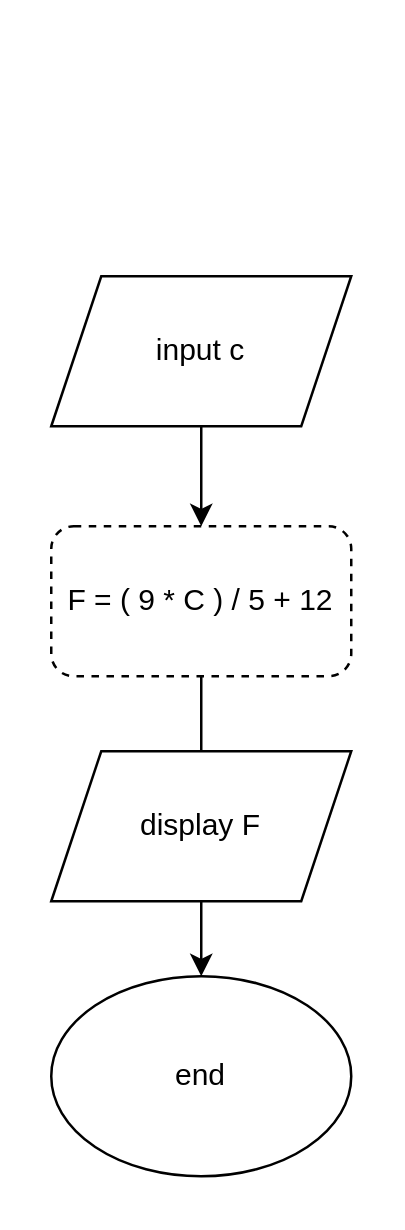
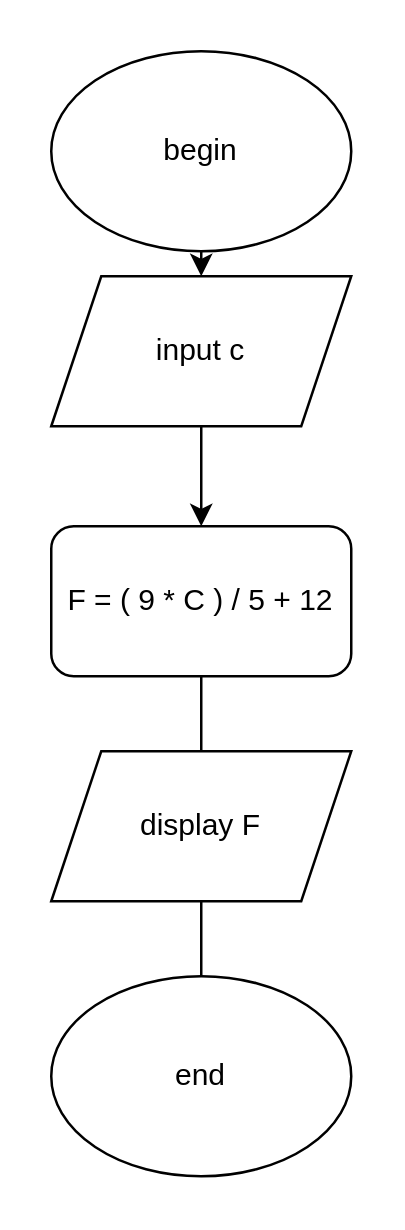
+ <mxCell id="2" value="begin" style="ellipse;whiteSpace=wrap;html=1;" vertex="1" parent="1"><mxGeometry x="20" width="120" height="80" as="geometry" y="20" /></mxCell>
+ <mxCell id="9" value="" style="endArrow=classic;html=1;rounded=0;exitX=0.5;exitY=1;exitDx=0;exitDy=0;entryX=0.5;entryY=0;entryDx=0;entryDy=0;" edge="1" parent="1" source="2" target="6"><mxGeometry width="50" height="50" relative="1" as="geometry"><mxPoint x="-94" y="170" as="sourcePoint" /><mxPoint x="-44" y="120" as="targetPoint" /></mxGeometry></mxCell>
- <mxCell id="4" value="F = ( 9 * C ) / 5 + 12" style="rounded=1;whiteSpace=wrap;html=1;dashed=1;" vertex="1" parent="1"><mxGeometry x="20" y="210" width="120" height="60" as="geometry" /></mxCell>
+ <mxCell id="4" value="F = ( 9 * C ) / 5 + 12" style="rounded=1;whiteSpace=wrap;html=1;" vertex="1" parent="1"><mxGeometry x="20" y="210" width="120" height="60" as="geometry" /></mxCell>
- <mxCell id="10" value="" style="endArrow=classic;html=1;rounded=0;exitX=0.5;exitY=1;exitDx=0;exitDy=0;entryX=0.5;entryY=0;entryDx=0;entryDy=0;" edge="1" parent="1" source="7" target="8"><mxGeometry width="50" height="50" relative="1" as="geometry"><mxPoint x="226" y="370" as="sourcePoint" /><mxPoint x="226" y="390" as="targetPoint" /><Array as="points" /></mxGeometry></mxCell>
+ <mxCell id="10" value="" style="endArrow=none;html=1;rounded=0;exitX=0.5;exitY=1;exitDx=0;exitDy=0;entryX=0.5;entryY=0;entryDx=0;entryDy=0;" edge="1" parent="1" source="7" target="8"><mxGeometry width="50" height="50" relative="1" as="geometry"><mxPoint x="226" y="370" as="sourcePoint" /><mxPoint x="226" y="390" as="targetPoint" /><Array as="points" /></mxGeometry></mxCell>
